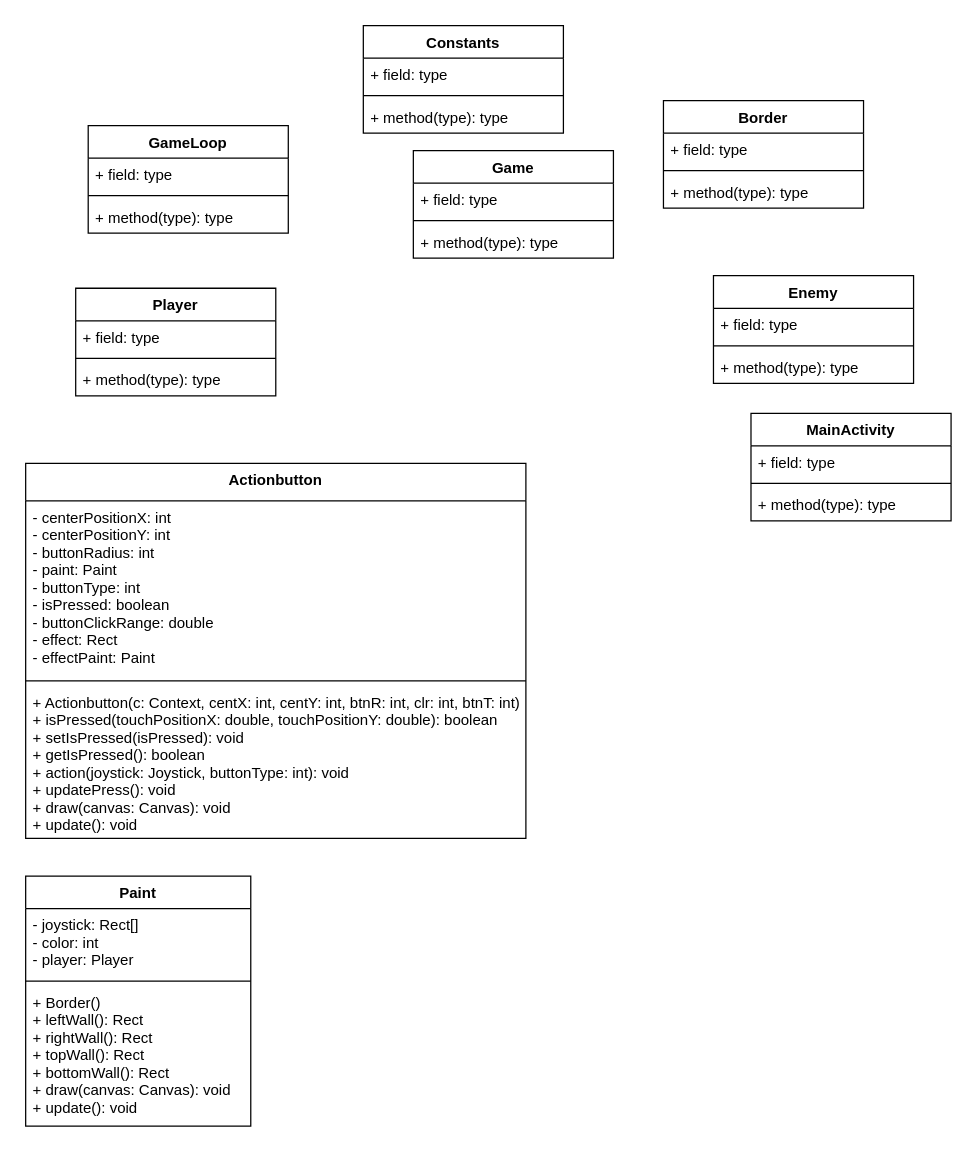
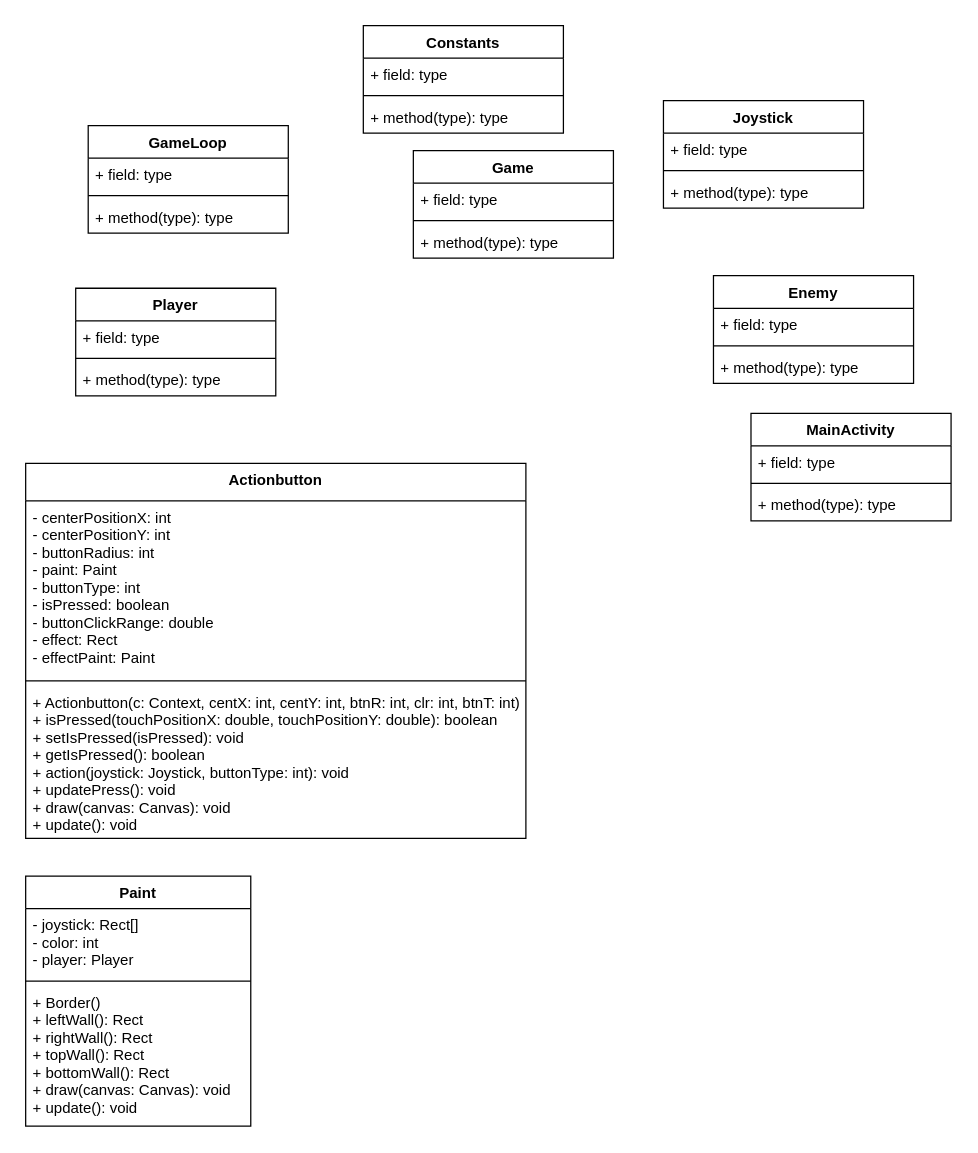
- <mxCell id="18" value="Border" style="swimlane;fontStyle=1;align=center;verticalAlign=top;childLayout=stackLayout;horizontal=1;startSize=26;horizontalStack=0;resizeParent=1;resizeParentMax=0;resizeLast=0;collapsible=1;marginBottom=0;" vertex="1" parent="1"><mxGeometry x="530" y="80" width="160" height="86" as="geometry" /></mxCell>
+ <mxCell id="18" value="Joystick" style="swimlane;fontStyle=1;align=center;verticalAlign=top;childLayout=stackLayout;horizontal=1;startSize=26;horizontalStack=0;resizeParent=1;resizeParentMax=0;resizeLast=0;collapsible=1;marginBottom=0;" vertex="1" parent="1"><mxGeometry x="530" y="80" width="160" height="86" as="geometry" /></mxCell>
